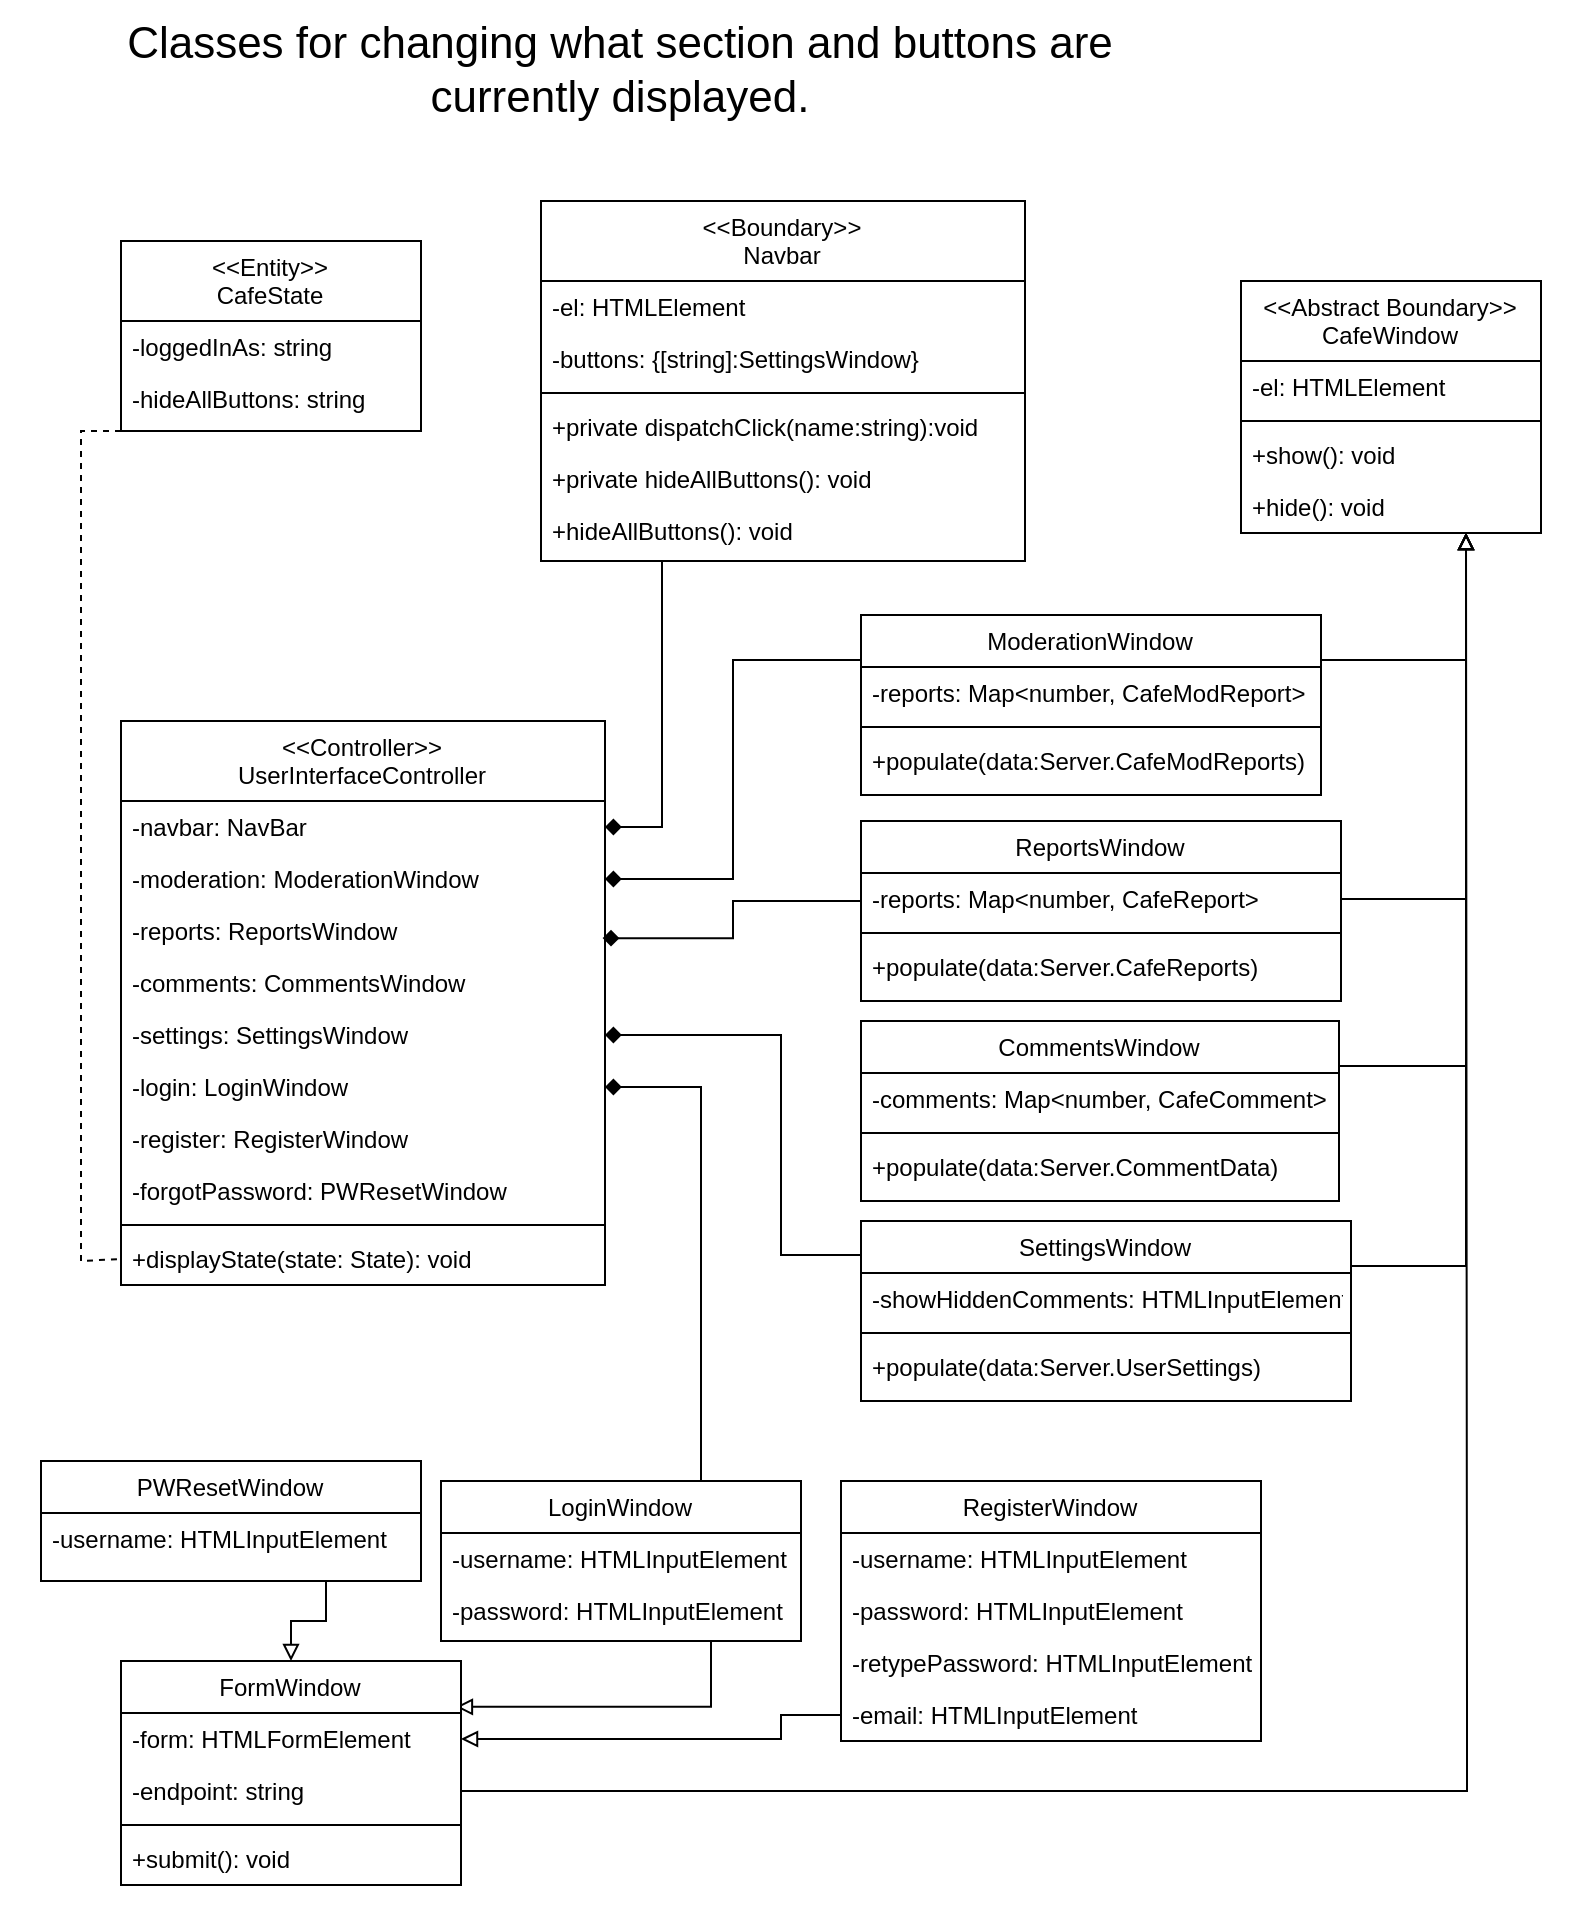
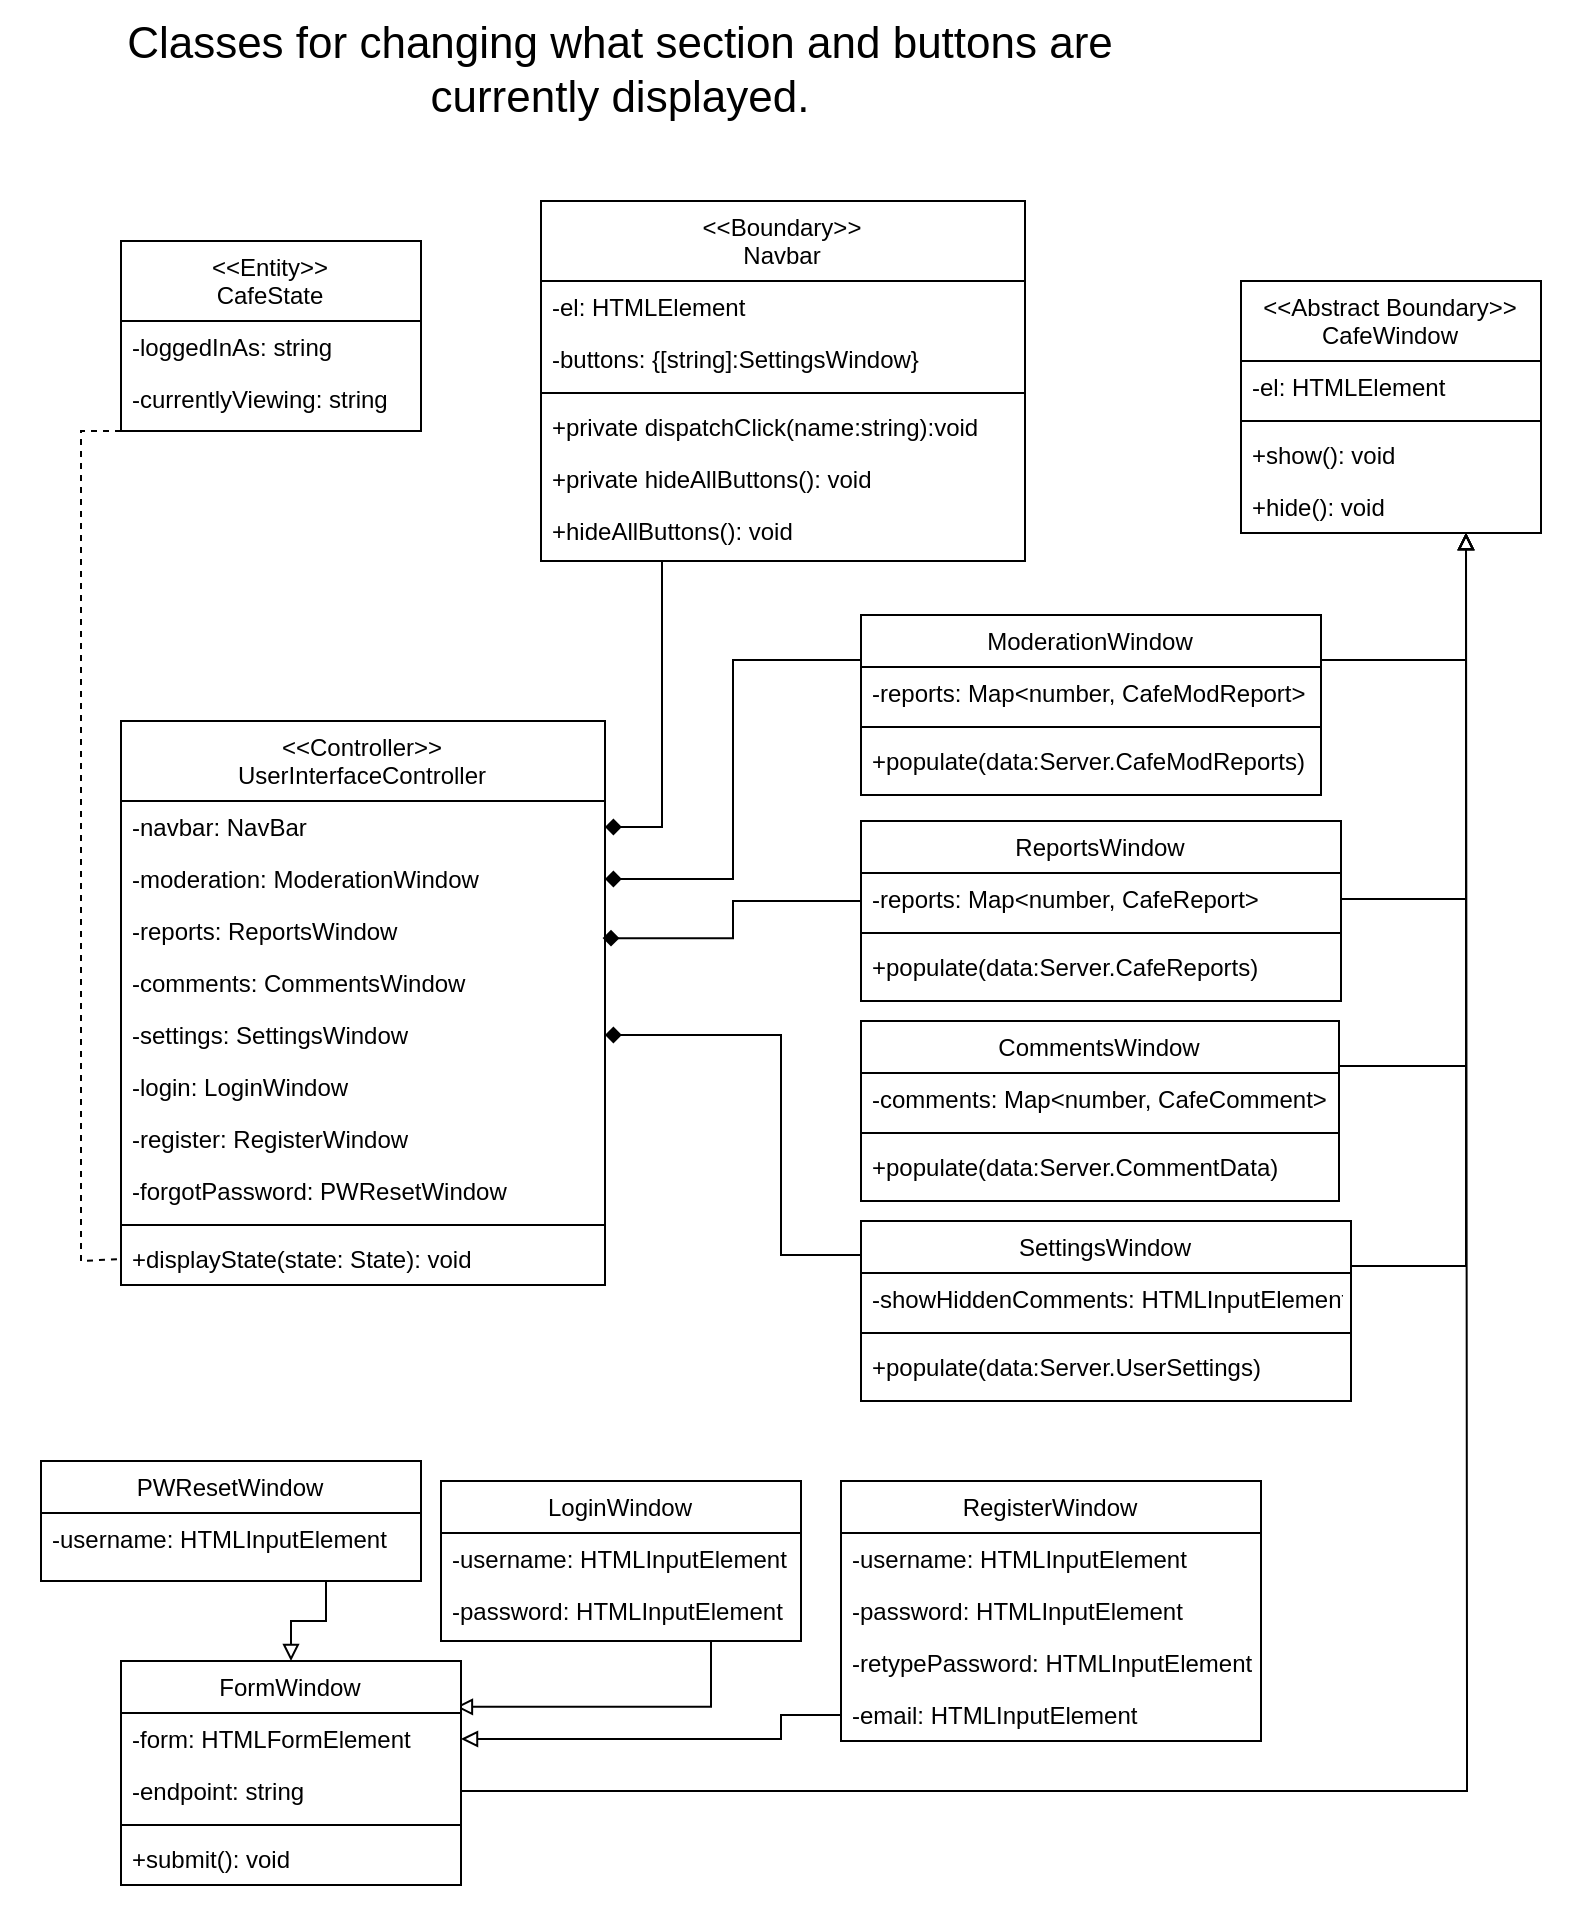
- <mxCell id="69" value="-hideAllButtons: string" style="text;align=left;verticalAlign=top;spacingLeft=4;spacingRight=4;overflow=hidden;rotatable=0;points=[[0,0.5],[1,0.5]];portConstraint=eastwest;" parent="67" vertex="1"><mxGeometry y="66" width="150" height="26" as="geometry" /></mxCell>
+ <mxCell id="69" value="-currentlyViewing: string" style="text;align=left;verticalAlign=top;spacingLeft=4;spacingRight=4;overflow=hidden;rotatable=0;points=[[0,0.5],[1,0.5]];portConstraint=eastwest;" parent="67" vertex="1"><mxGeometry y="66" width="150" height="26" as="geometry" /></mxCell>
- <mxCell id="31" style="edgeStyle=orthogonalEdgeStyle;rounded=0;orthogonalLoop=1;jettySize=auto;html=1;exitX=0.5;exitY=0;exitDx=0;exitDy=0;entryX=1;entryY=0.5;entryDx=0;entryDy=0;endArrow=diamond;endFill=1;" parent="1" source="32" target="61" edge="1"><mxGeometry relative="1" as="geometry"><Array as="points"><mxPoint x="350" y="740" /><mxPoint x="350" y="543" /></Array></mxGeometry></mxCell>
